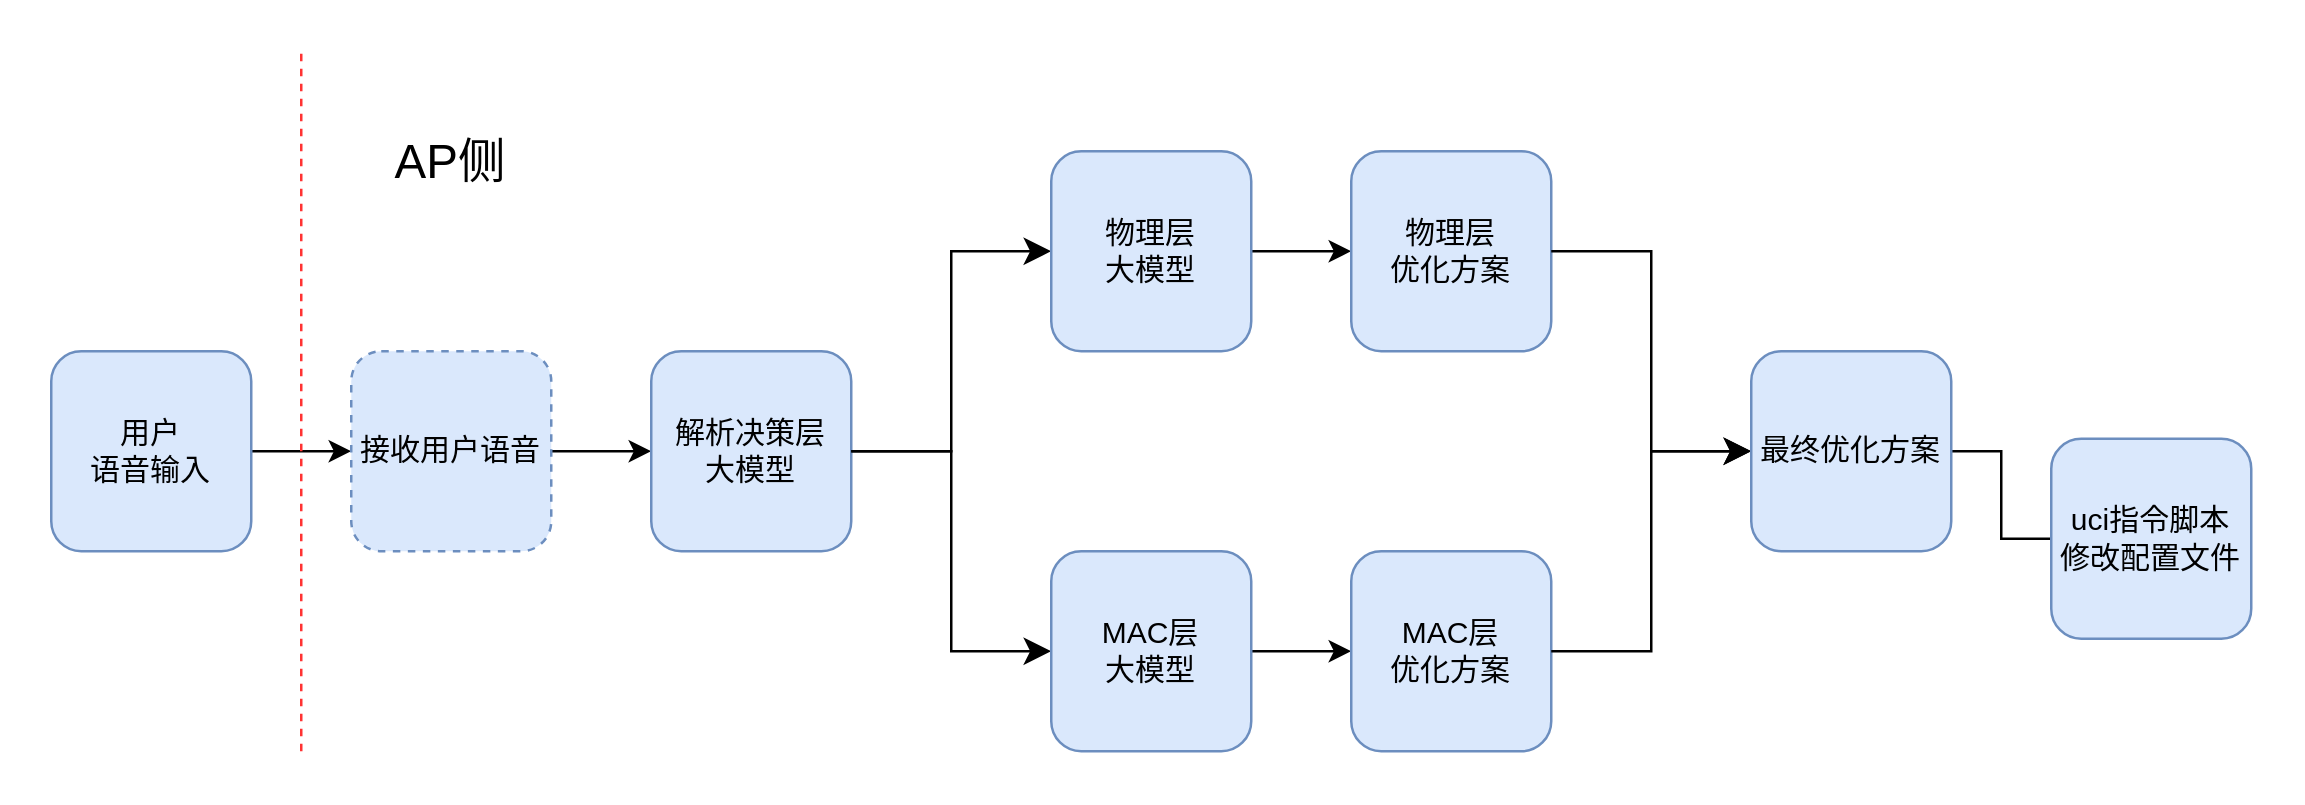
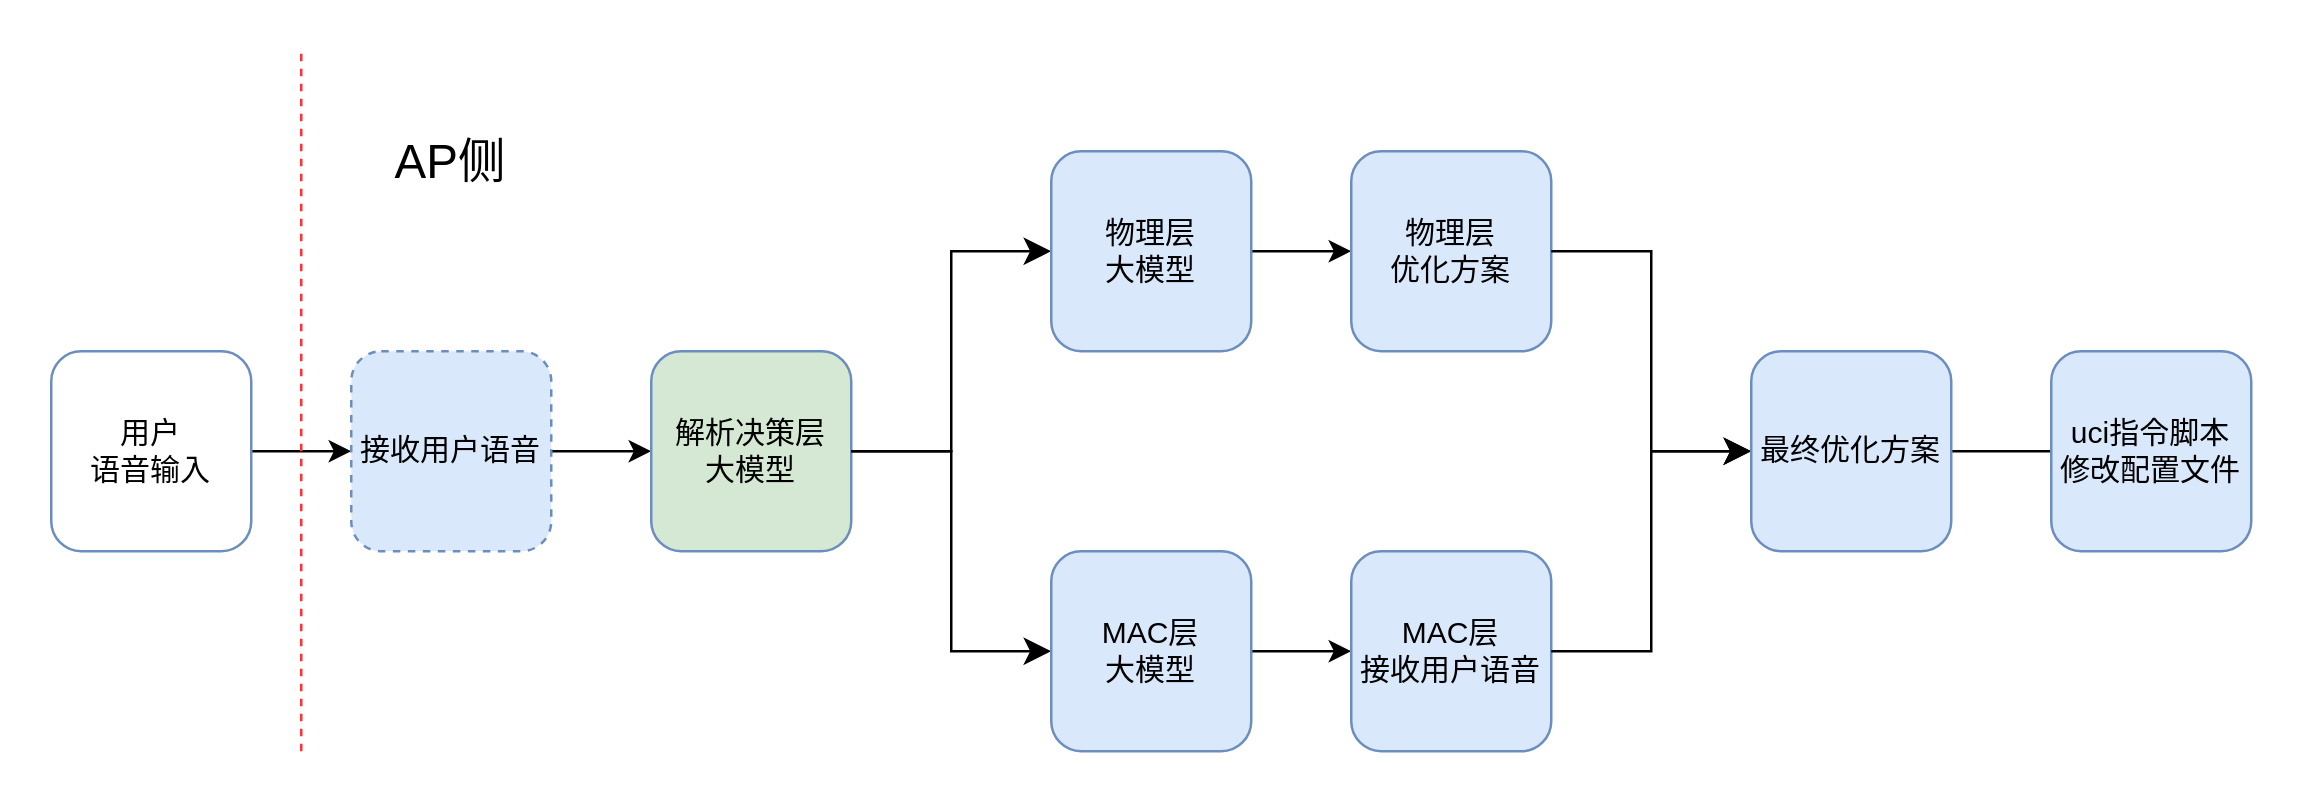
- <mxCell id="3" value="用户&lt;div&gt;语音输入&lt;/div&gt;" style="rounded=1;whiteSpace=wrap;html=1;fillColor=#dae8fc;strokeColor=#6c8ebf;" vertex="1" parent="1"><mxGeometry y="140" width="80" height="80" as="geometry" x="20" /></mxCell>
+ <mxCell id="3" value="用户&lt;div&gt;语音输入&lt;/div&gt;" style="rounded=1;whiteSpace=wrap;html=1;fillColor=#ffffff;strokeColor=#6c8ebf;" vertex="1" parent="1"><mxGeometry y="140" width="80" height="80" as="geometry" x="20" /></mxCell>
- <mxCell id="6" value="&lt;div&gt;解析决策层&lt;/div&gt;&lt;div&gt;大模型&lt;/div&gt;" style="rounded=1;whiteSpace=wrap;html=1;fillColor=#dae8fc;strokeColor=#6c8ebf;" vertex="1" parent="1"><mxGeometry x="260" y="140" width="80" height="80" as="geometry" /></mxCell>
+ <mxCell id="6" value="&lt;div&gt;解析决策层&lt;/div&gt;&lt;div&gt;大模型&lt;/div&gt;" style="rounded=1;whiteSpace=wrap;html=1;fillColor=#d5e8d4;strokeColor=#6c8ebf;" vertex="1" parent="1"><mxGeometry x="260" y="140" width="80" height="80" as="geometry" /></mxCell>
- <mxCell id="19" value="&lt;div&gt;uci指令脚本&lt;/div&gt;&lt;div&gt;修改配置文件&lt;/div&gt;" style="rounded=1;whiteSpace=wrap;html=1;fillColor=#dae8fc;strokeColor=#6c8ebf;" vertex="1" parent="1"><mxGeometry x="820" y="175" width="80" height="80" as="geometry" /></mxCell>
+ <mxCell id="19" value="&lt;div&gt;uci指令脚本&lt;/div&gt;&lt;div&gt;修改配置文件&lt;/div&gt;" style="rounded=1;whiteSpace=wrap;html=1;fillColor=#dae8fc;strokeColor=#6c8ebf;" vertex="1" parent="1"><mxGeometry x="820" y="140" width="80" height="80" as="geometry" /></mxCell>
- <mxCell id="14" value="&lt;div&gt;MAC层&lt;/div&gt;&lt;div&gt;优化方案&lt;/div&gt;" style="rounded=1;whiteSpace=wrap;html=1;fillColor=#dae8fc;strokeColor=#6c8ebf;" vertex="1" parent="1"><mxGeometry x="540" y="220" width="80" height="80" as="geometry" /></mxCell>
+ <mxCell id="14" value="&lt;div&gt;MAC层&lt;/div&gt;&lt;div&gt;接收用户语音&lt;/div&gt;" style="rounded=1;whiteSpace=wrap;html=1;fillColor=#dae8fc;strokeColor=#6c8ebf;" vertex="1" parent="1"><mxGeometry x="540" y="220" width="80" height="80" as="geometry" /></mxCell>
